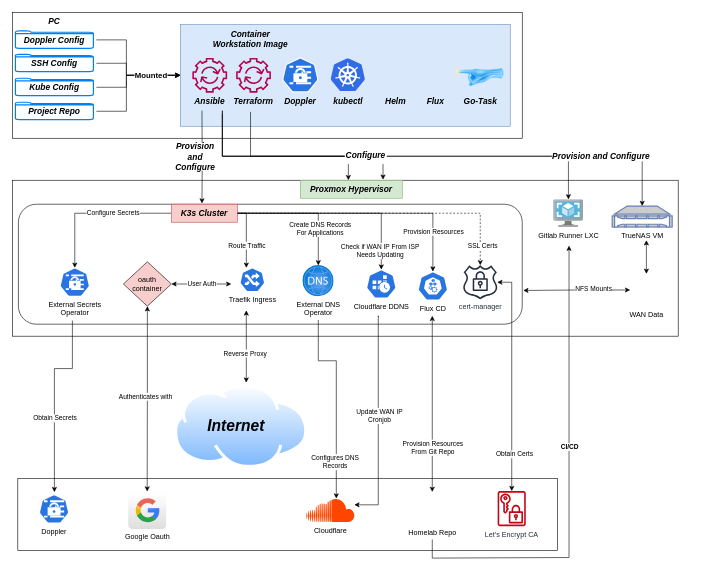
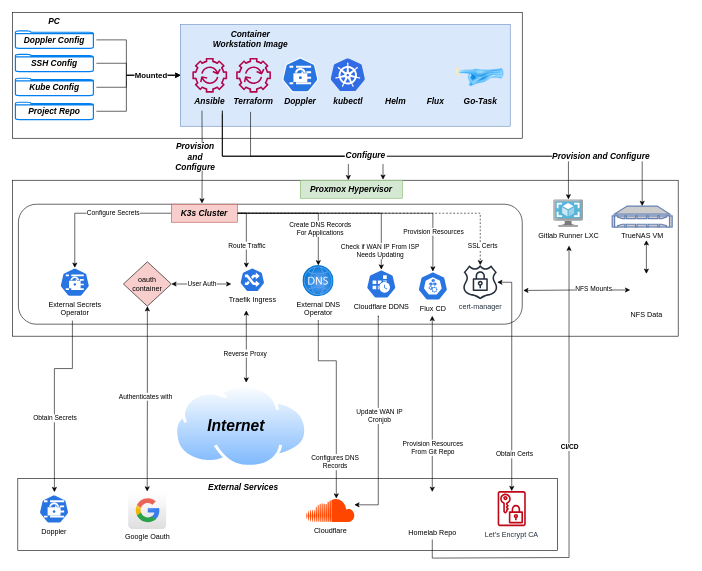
- <mxCell id="91" value="WAN Data" style="shape=image;html=1;verticalAlign=top;verticalLabelPosition=bottom;labelBackgroundColor=#ffffff;imageAspect=0;aspect=fixed;image=https://cdn1.iconfinder.com/data/icons/Futurosoft%20Icons%200.5.2/128x128/devices/nfs_mount.png" vertex="1" parent="53"><mxGeometry x="1030" y="156" width="54" height="54" as="geometry" /></mxCell>
+ <mxCell id="91" value="NFS Data" style="shape=image;html=1;verticalAlign=top;verticalLabelPosition=bottom;labelBackgroundColor=#ffffff;imageAspect=0;aspect=fixed;image=https://cdn1.iconfinder.com/data/icons/Futurosoft%20Icons%200.5.2/128x128/devices/nfs_mount.png" vertex="1" parent="53"><mxGeometry x="1030" y="156" width="54" height="54" as="geometry" /></mxCell>
+ <mxCell id="4" value="External Services" style="text;strokeColor=none;align=center;fillColor=none;html=1;verticalAlign=middle;whiteSpace=wrap;rounded=0;fontSize=14;fontStyle=3;labelBackgroundColor=none;" vertex="1" parent="2"><mxGeometry x="311" width="130" height="30" as="geometry" /></mxCell>
